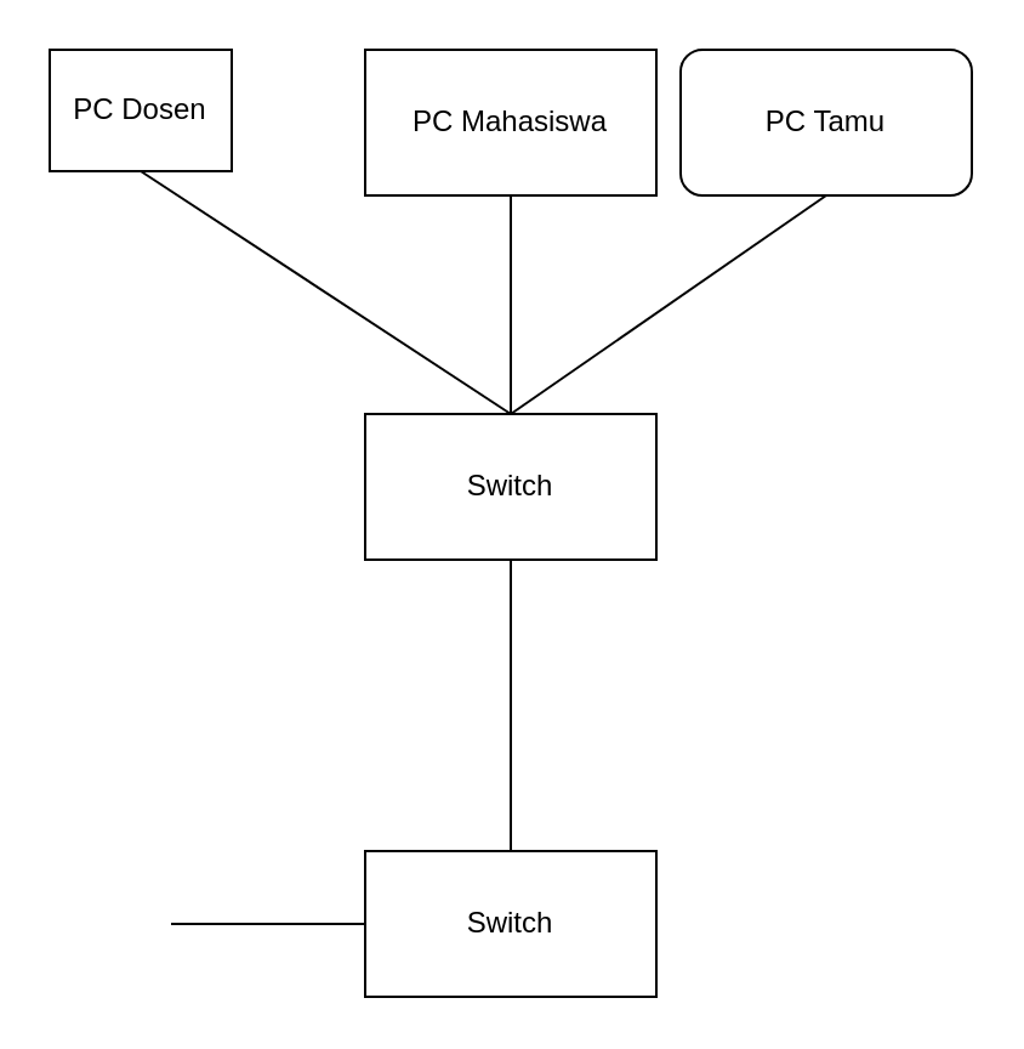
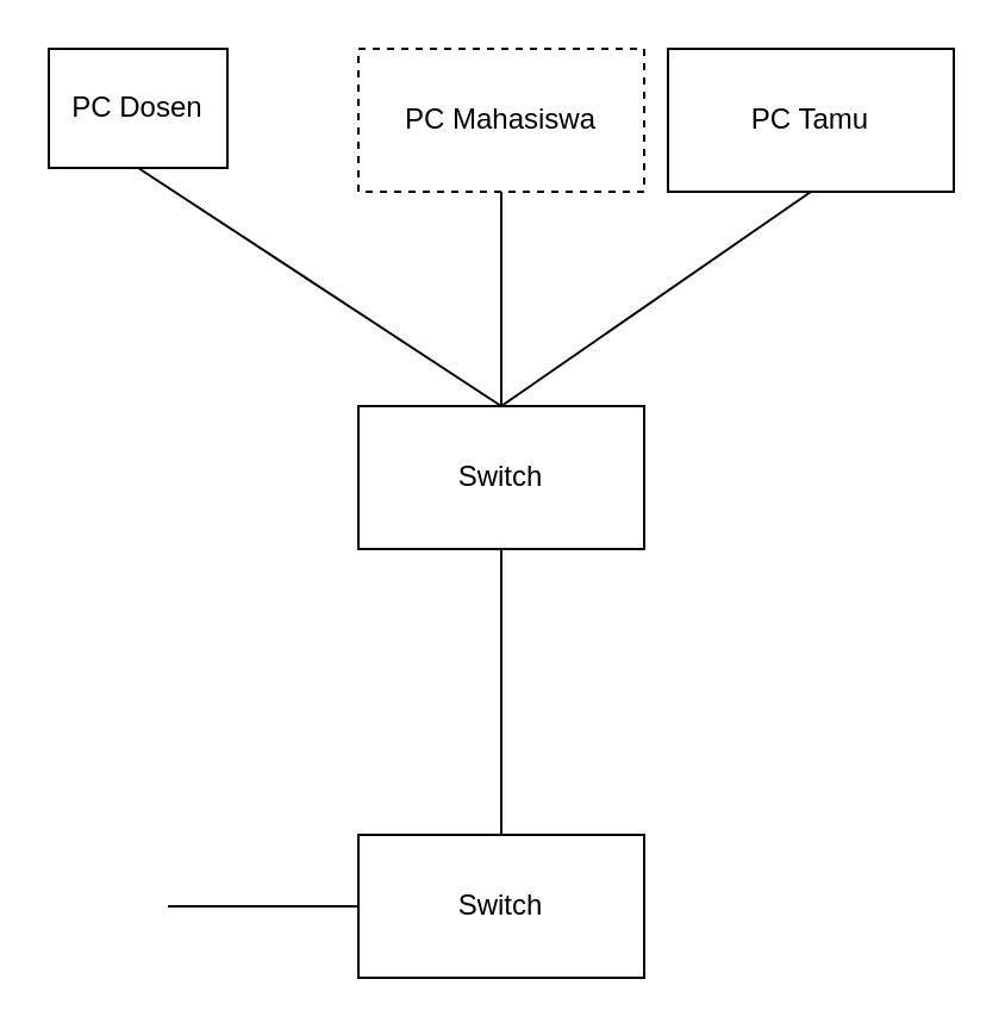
- <mxCell id="2" value="PC Mahasiswa" style="rounded=0;whiteSpace=wrap;html=1;" vertex="1" parent="1"><mxGeometry x="150" width="120" height="60" as="geometry" y="20" /></mxCell>
+ <mxCell id="2" value="PC Mahasiswa" style="rounded=0;whiteSpace=wrap;html=1;dashed=1;" vertex="1" parent="1"><mxGeometry x="150" width="120" height="60" as="geometry" y="20" /></mxCell>
- <mxCell id="4" value="PC Tamu" style="whiteSpace=wrap;html=1;rounded=1;" vertex="1" parent="1"><mxGeometry x="280" width="120" height="60" as="geometry" y="20" /></mxCell>
+ <mxCell id="4" value="PC Tamu" style="rounded=0;whiteSpace=wrap;html=1;" vertex="1" parent="1"><mxGeometry x="280" width="120" height="60" as="geometry" y="20" /></mxCell>
